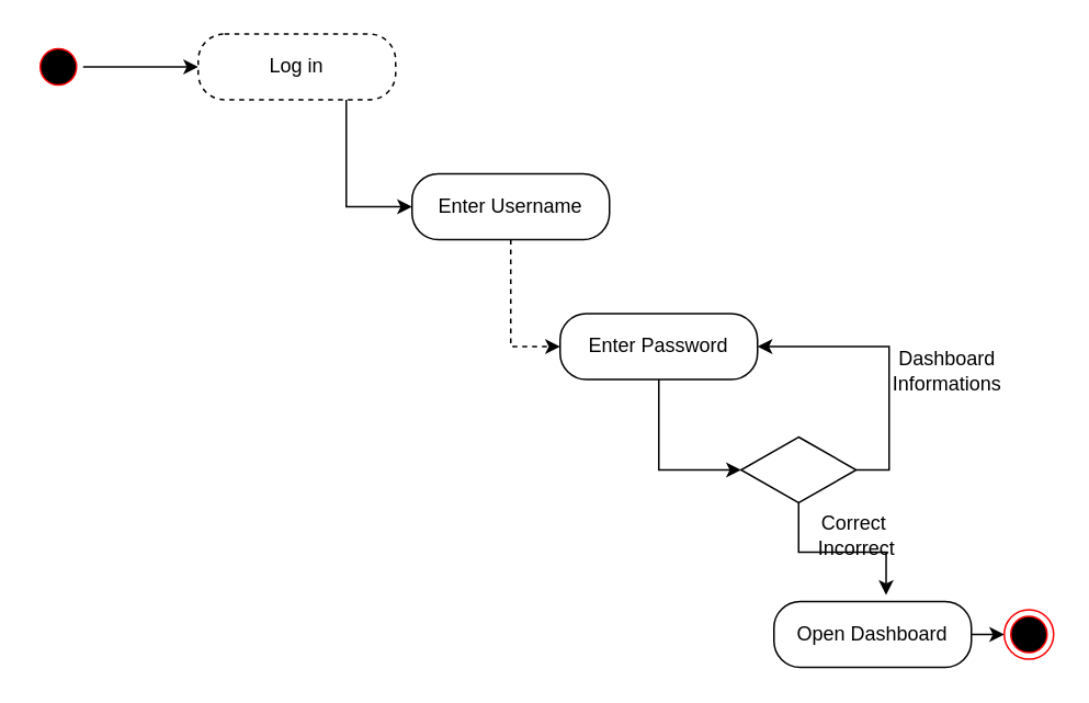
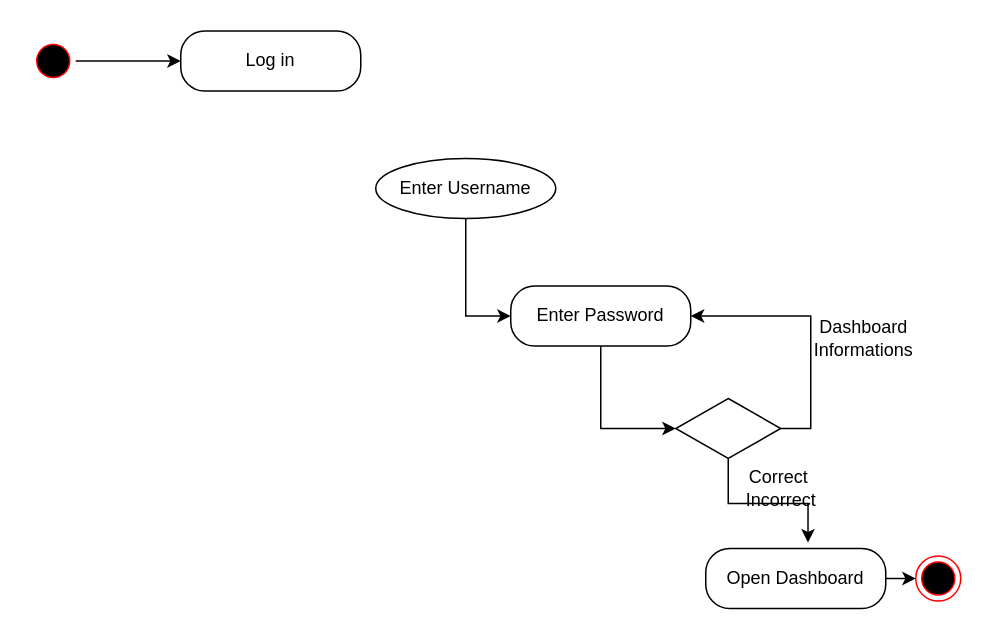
- <mxCell id="5" value="Log in" style="rounded=1;whiteSpace=wrap;html=1;arcSize=40;dashed=1;" parent="1" vertex="1"><mxGeometry x="120" y="20" width="120" height="40" as="geometry" /></mxCell>
+ <mxCell id="5" value="Log in" style="rounded=1;whiteSpace=wrap;html=1;arcSize=40;" parent="1" vertex="1"><mxGeometry x="120" y="20" width="120" height="40" as="geometry" /></mxCell>
- <mxCell id="4" style="edgeStyle=orthogonalEdgeStyle;rounded=0;orthogonalLoop=1;jettySize=auto;html=1;exitX=0.75;exitY=1;exitDx=0;exitDy=0;entryX=0;entryY=0.5;entryDx=0;entryDy=0;" edge="1" parent="1" source="5" target="7"><mxGeometry relative="1" as="geometry" /></mxCell>
- <mxCell id="7" value="Enter Username" style="rounded=1;whiteSpace=wrap;html=1;arcSize=40;" parent="1" vertex="1"><mxGeometry x="250" y="105" width="120" height="40" as="geometry" /></mxCell>
+ <mxCell id="7" value="Enter Username" style="ellipse;whiteSpace=wrap;html=1;arcSize=40;" parent="1" vertex="1"><mxGeometry x="250" y="105" width="120" height="40" as="geometry" /></mxCell>
- <mxCell id="6" style="edgeStyle=orthogonalEdgeStyle;rounded=0;orthogonalLoop=1;jettySize=auto;html=1;exitX=0.5;exitY=1;exitDx=0;exitDy=0;entryX=0;entryY=0.5;entryDx=0;entryDy=0;dashed=1;" edge="1" parent="1" source="7" target="9"><mxGeometry relative="1" as="geometry" /></mxCell>
+ <mxCell id="6" style="edgeStyle=orthogonalEdgeStyle;rounded=0;orthogonalLoop=1;jettySize=auto;html=1;exitX=0.5;exitY=1;exitDx=0;exitDy=0;entryX=0;entryY=0.5;entryDx=0;entryDy=0;" edge="1" parent="1" source="7" target="9"><mxGeometry relative="1" as="geometry" /></mxCell>
